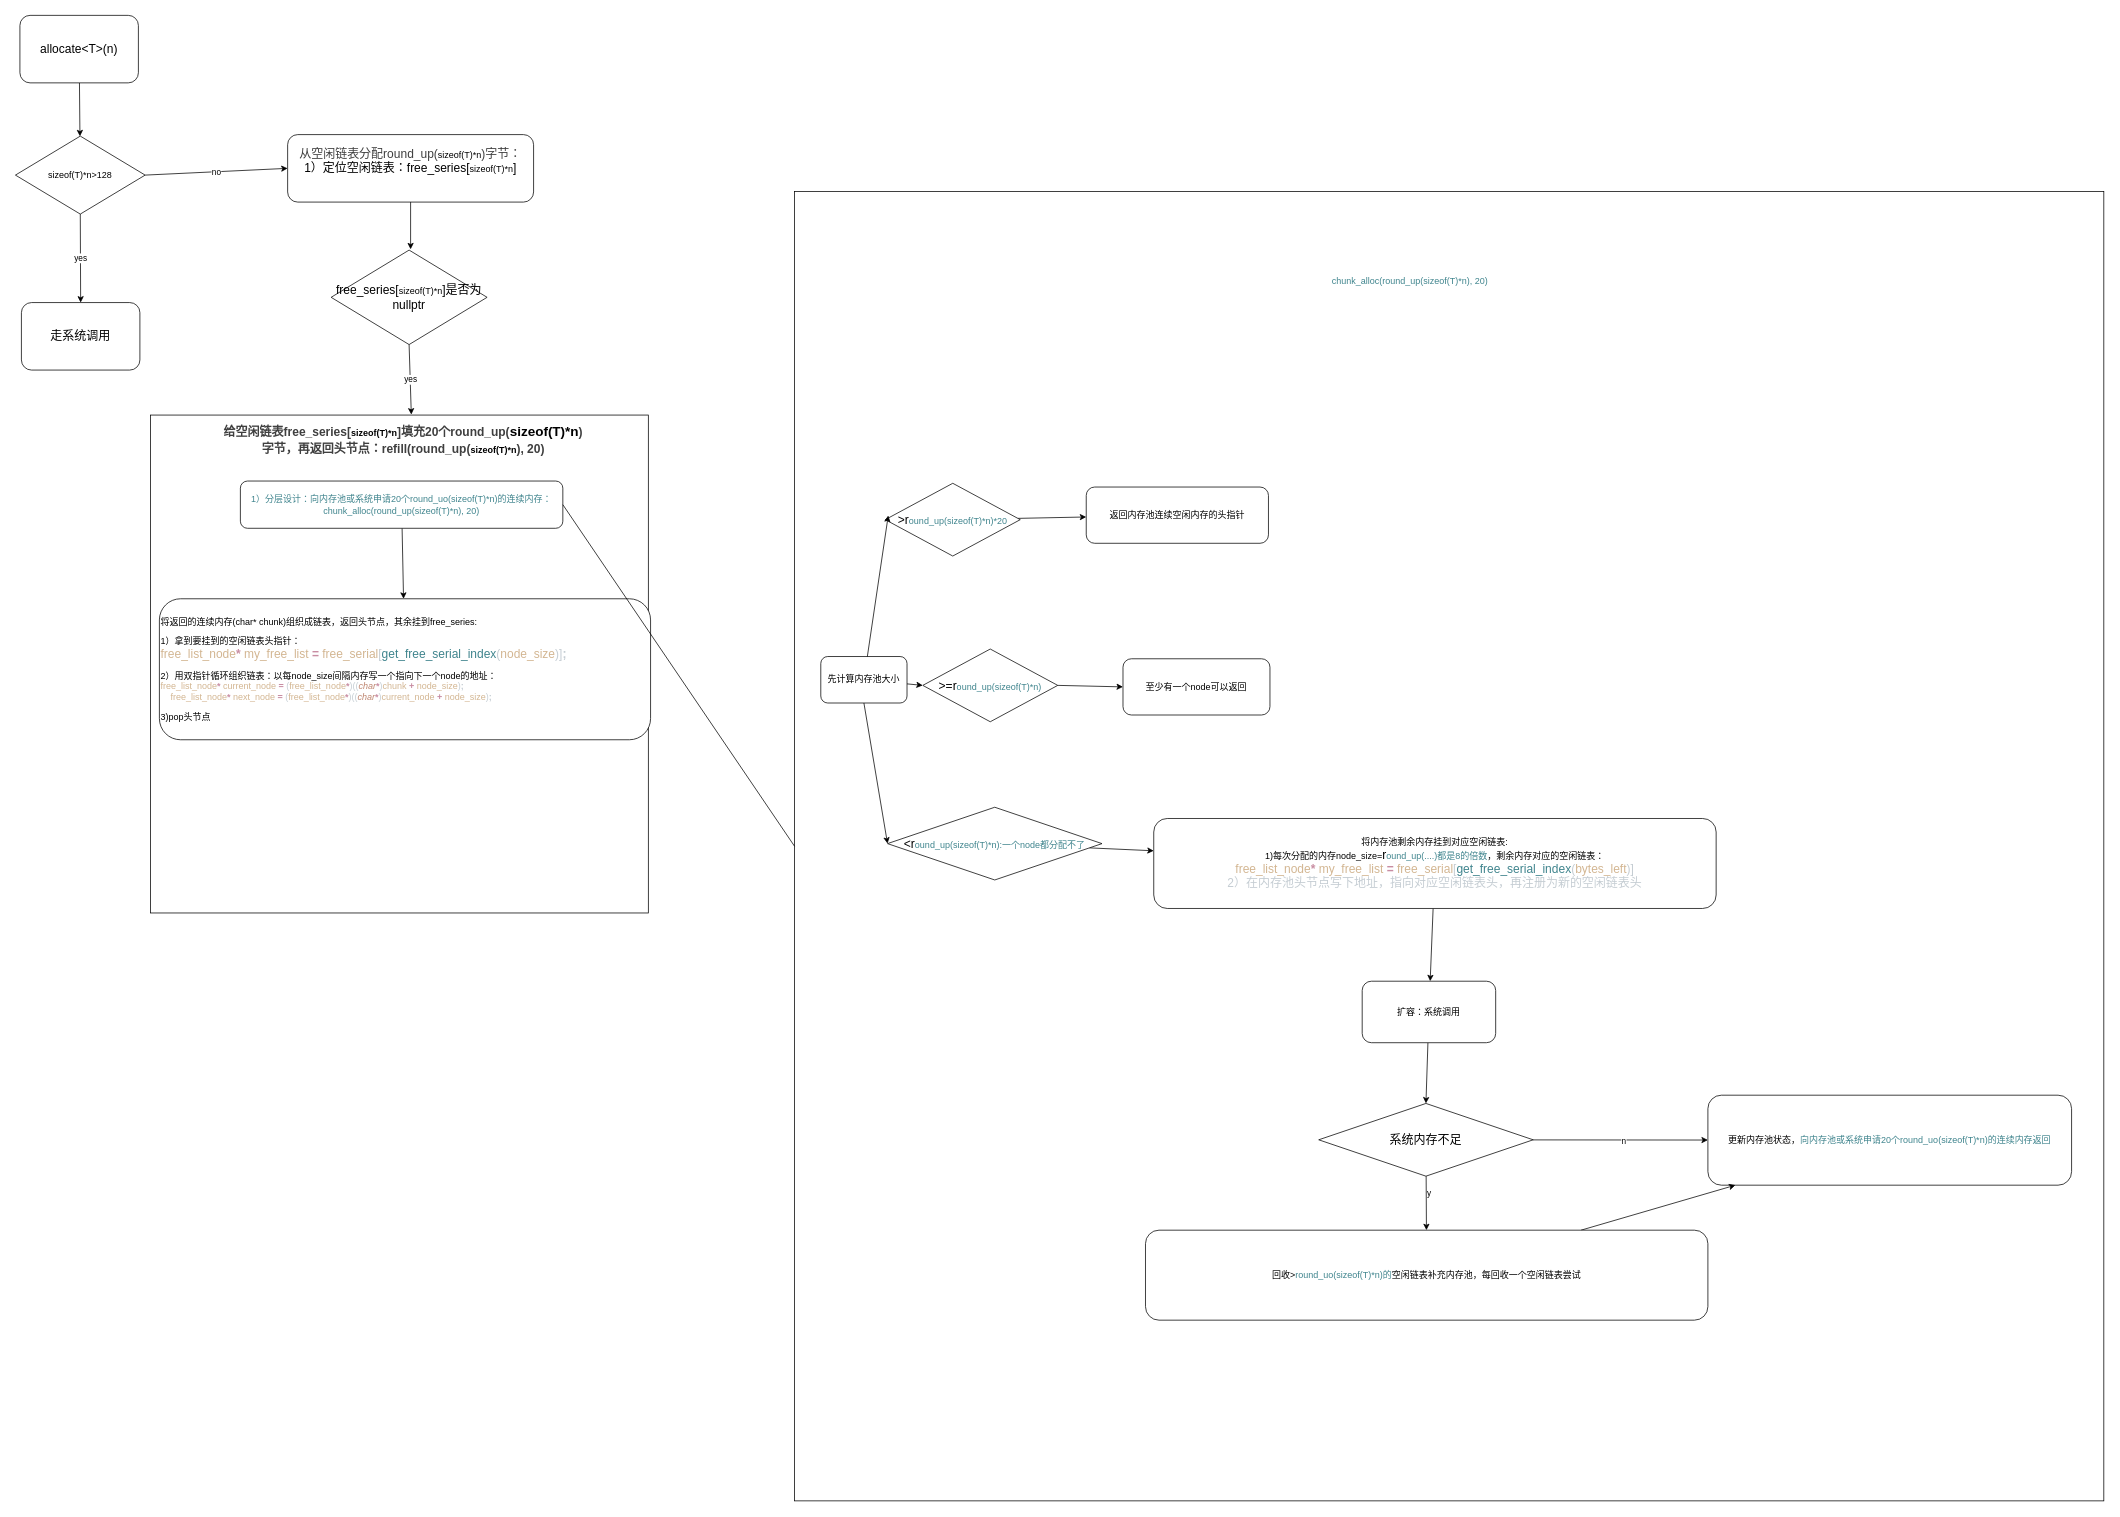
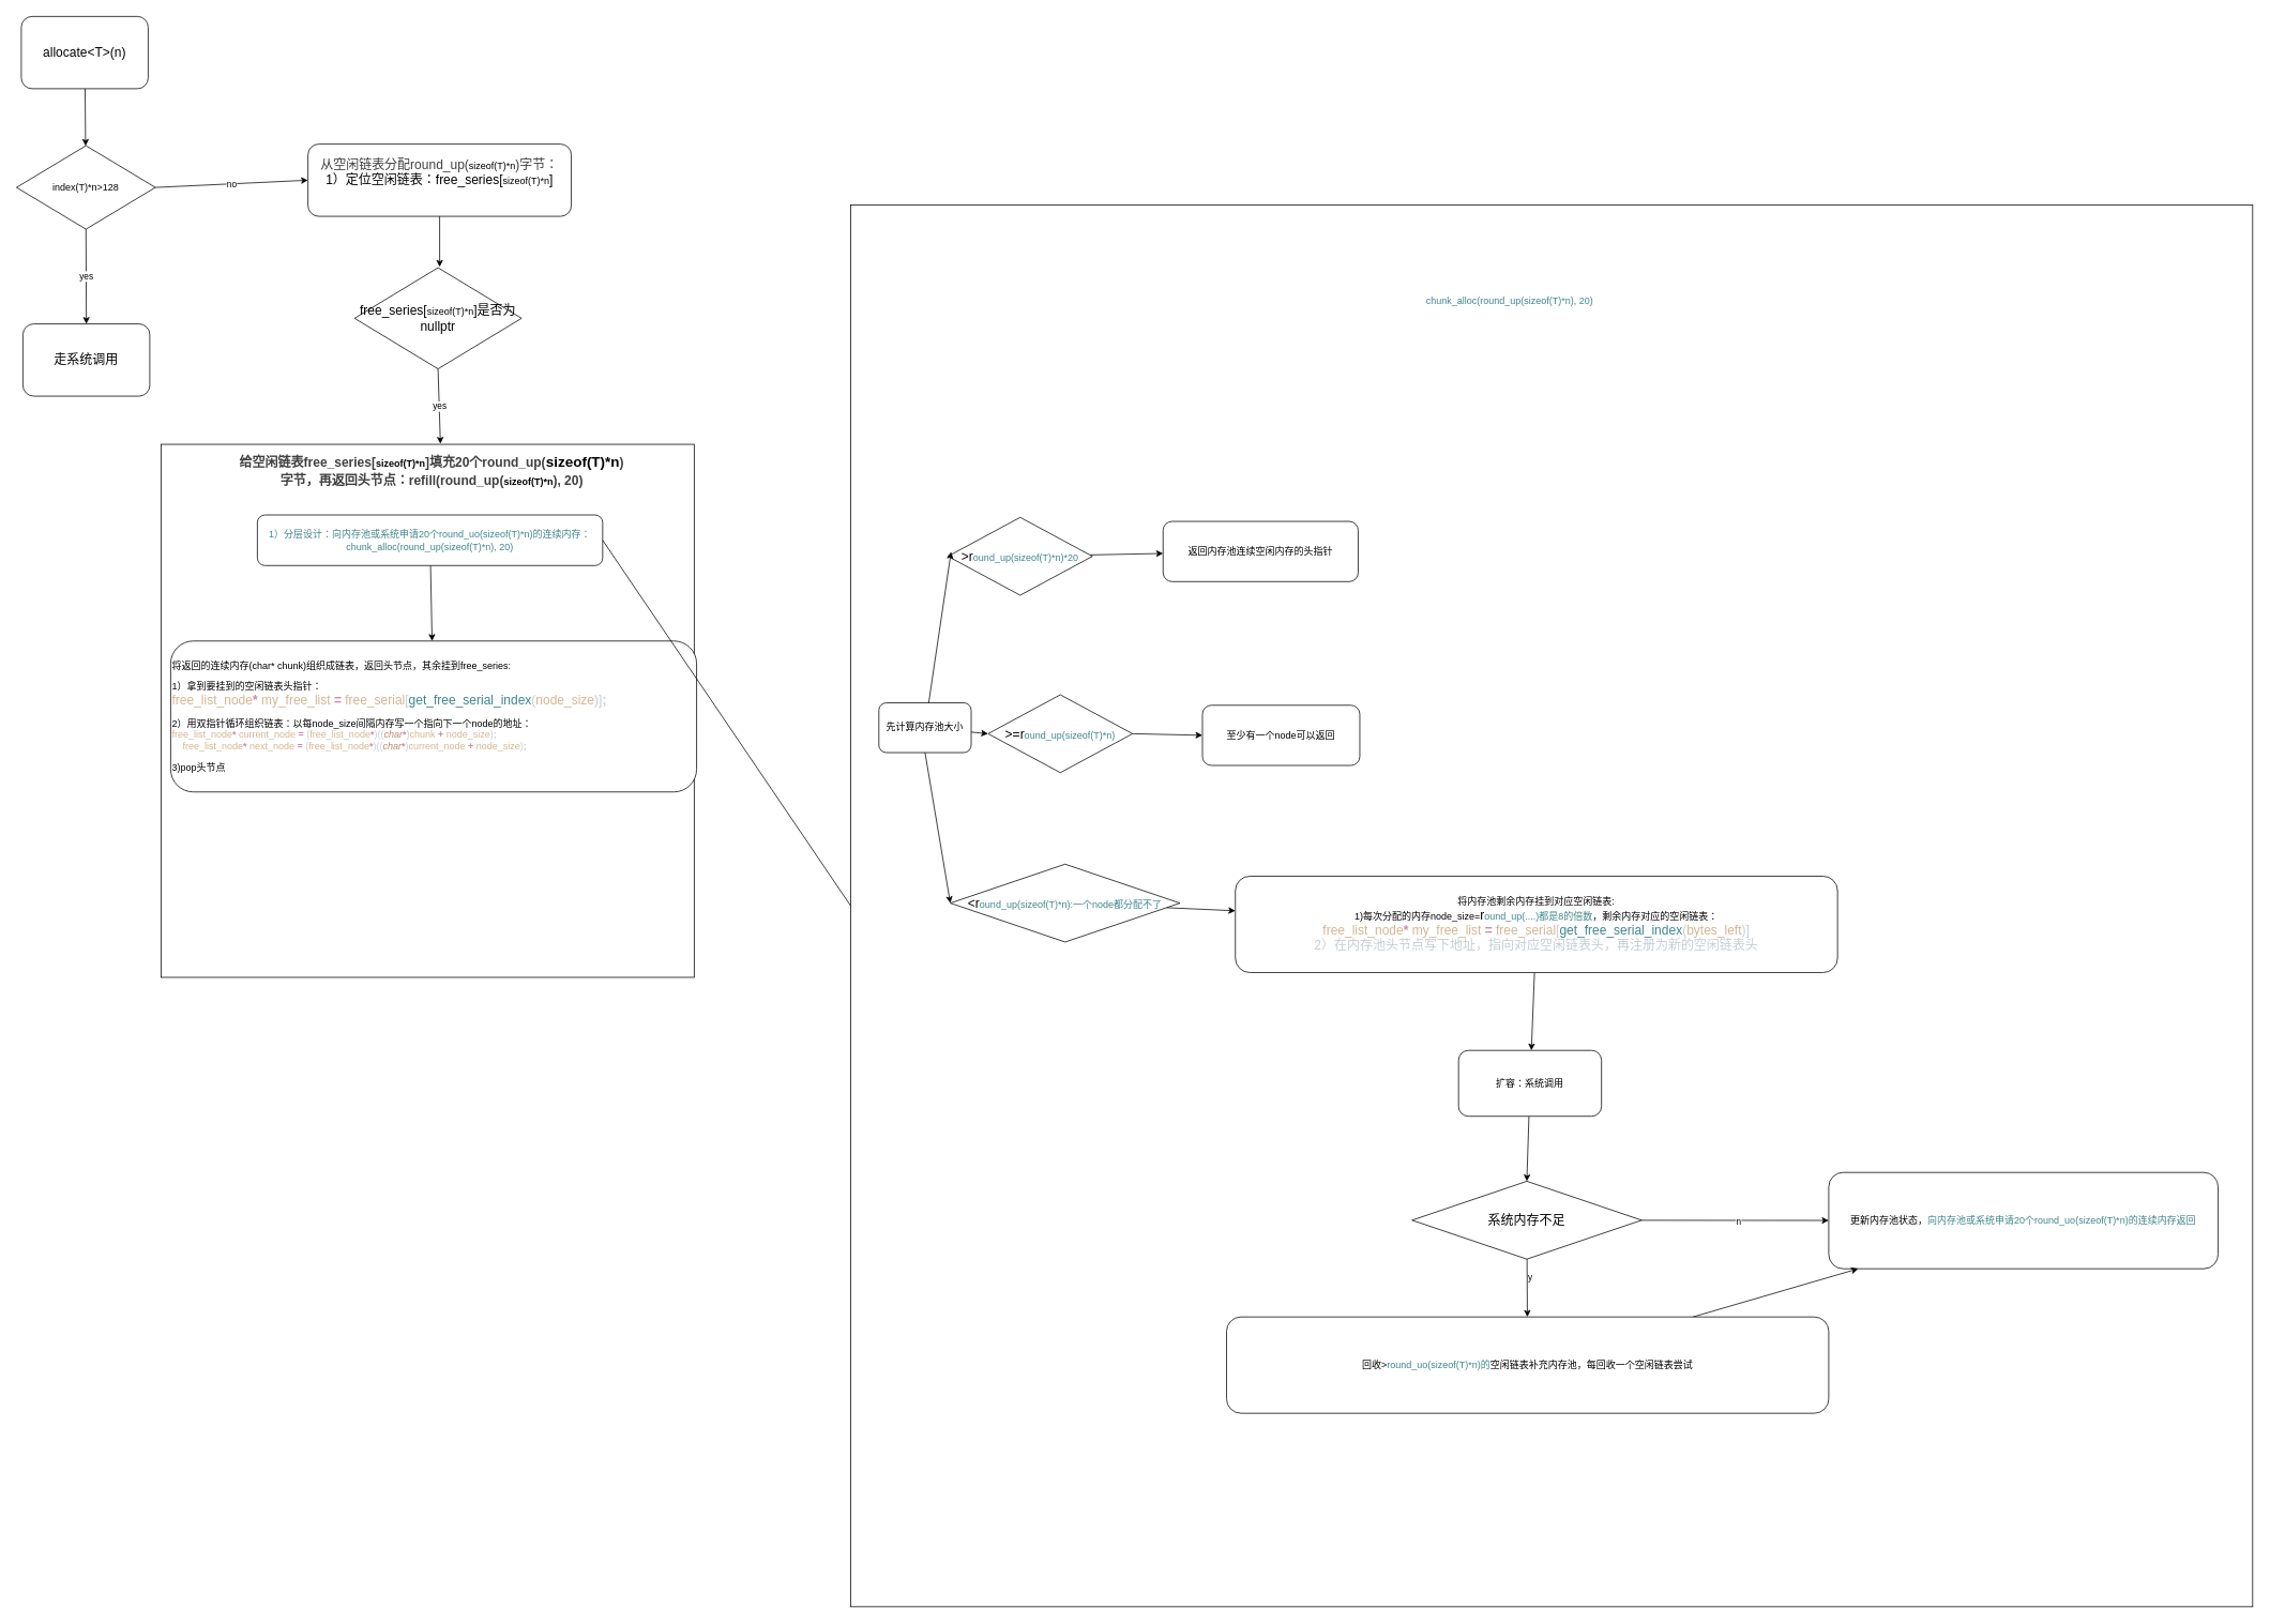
- <mxCell id="2" value="sizeof(T)*n&amp;gt;128" style="rhombus;whiteSpace=wrap;html=1;" vertex="1" parent="1"><mxGeometry x="20" y="181" width="173" height="104" as="geometry" /></mxCell>
+ <mxCell id="2" value="index(T)*n&amp;gt;128" style="rhombus;whiteSpace=wrap;html=1;" vertex="1" parent="1"><mxGeometry x="20" y="181" width="173" height="104" as="geometry" /></mxCell>
